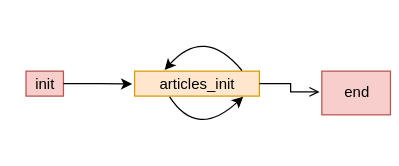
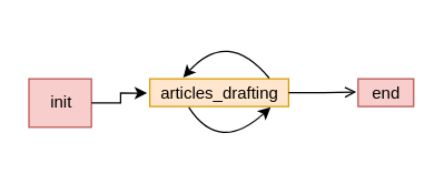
- <mxCell id="3" value="init" style="text;html=1;align=center;verticalAlign=middle;resizable=0;points=[];autosize=1;strokeColor=#b85450;fillColor=#f8cecc;" parent="1" vertex="1"><mxGeometry x="20" y="56.5" width="30" height="20" as="geometry" /></mxCell>
+ <mxCell id="3" value="init" style="text;html=1;align=center;verticalAlign=middle;resizable=0;points=[];autosize=1;strokeColor=#b85450;fillColor=#f8cecc;" parent="1" vertex="1"><mxGeometry x="20" y="56.5" width="45" height="35" as="geometry" /></mxCell>
- <mxCell id="2" value="articles_init" style="text;html=1;align=center;verticalAlign=middle;resizable=0;points=[];autosize=1;strokeColor=#d79b00;fillColor=#ffe6cc;" parent="1" vertex="1"><mxGeometry x="107" y="56.5" width="100" height="20" as="geometry" /></mxCell>
+ <mxCell id="2" value="articles_drafting" style="text;html=1;align=center;verticalAlign=middle;resizable=0;points=[];autosize=1;strokeColor=#d79b00;fillColor=#ffe6cc;" parent="1" vertex="1"><mxGeometry x="107" y="56.5" width="100" height="20" as="geometry" /></mxCell>
- <mxCell id="7" value="end" style="text;html=1;align=center;verticalAlign=middle;resizable=0;points=[];autosize=1;strokeColor=#b85450;fillColor=#f8cecc;" parent="1" vertex="1"><mxGeometry x="257" y="56.5" width="55" height="35" as="geometry" /></mxCell>
+ <mxCell id="7" value="end" style="text;html=1;align=center;verticalAlign=middle;resizable=0;points=[];autosize=1;strokeColor=#b85450;fillColor=#f8cecc;" parent="1" vertex="1"><mxGeometry x="257" y="56.5" width="40" height="20" as="geometry" /></mxCell>
